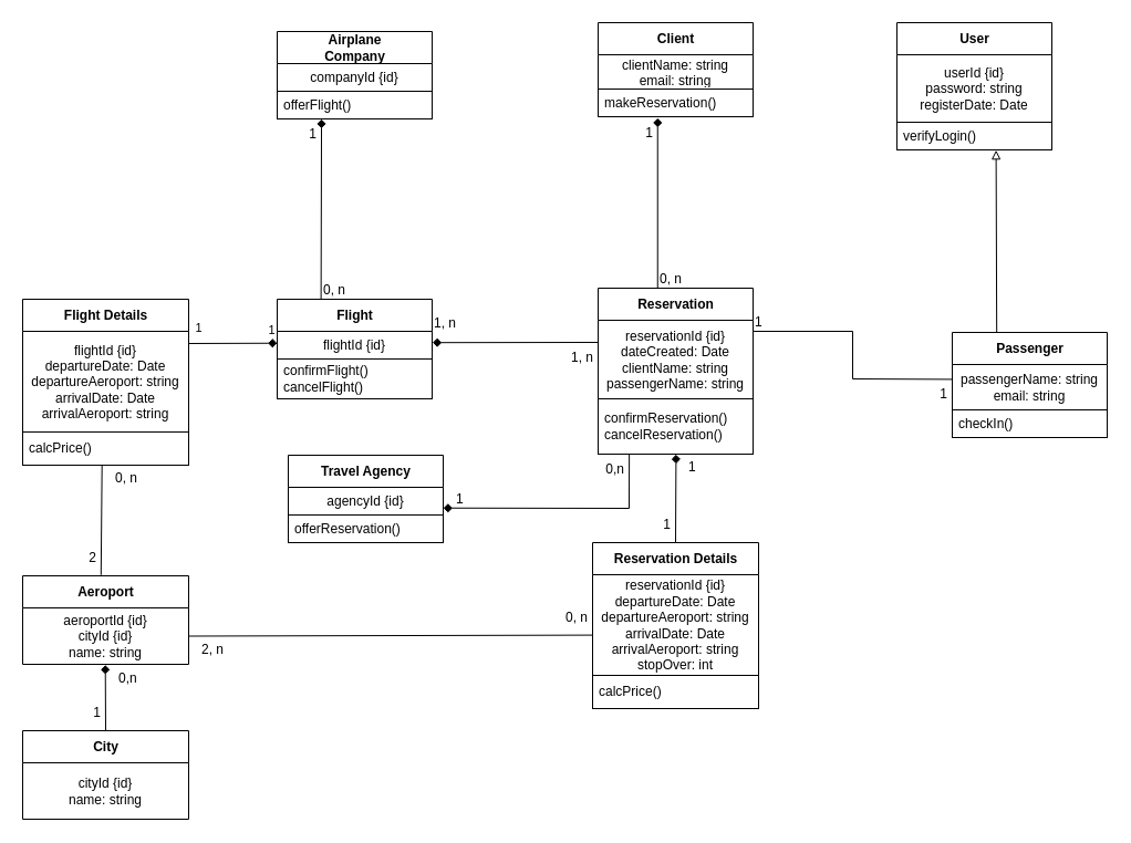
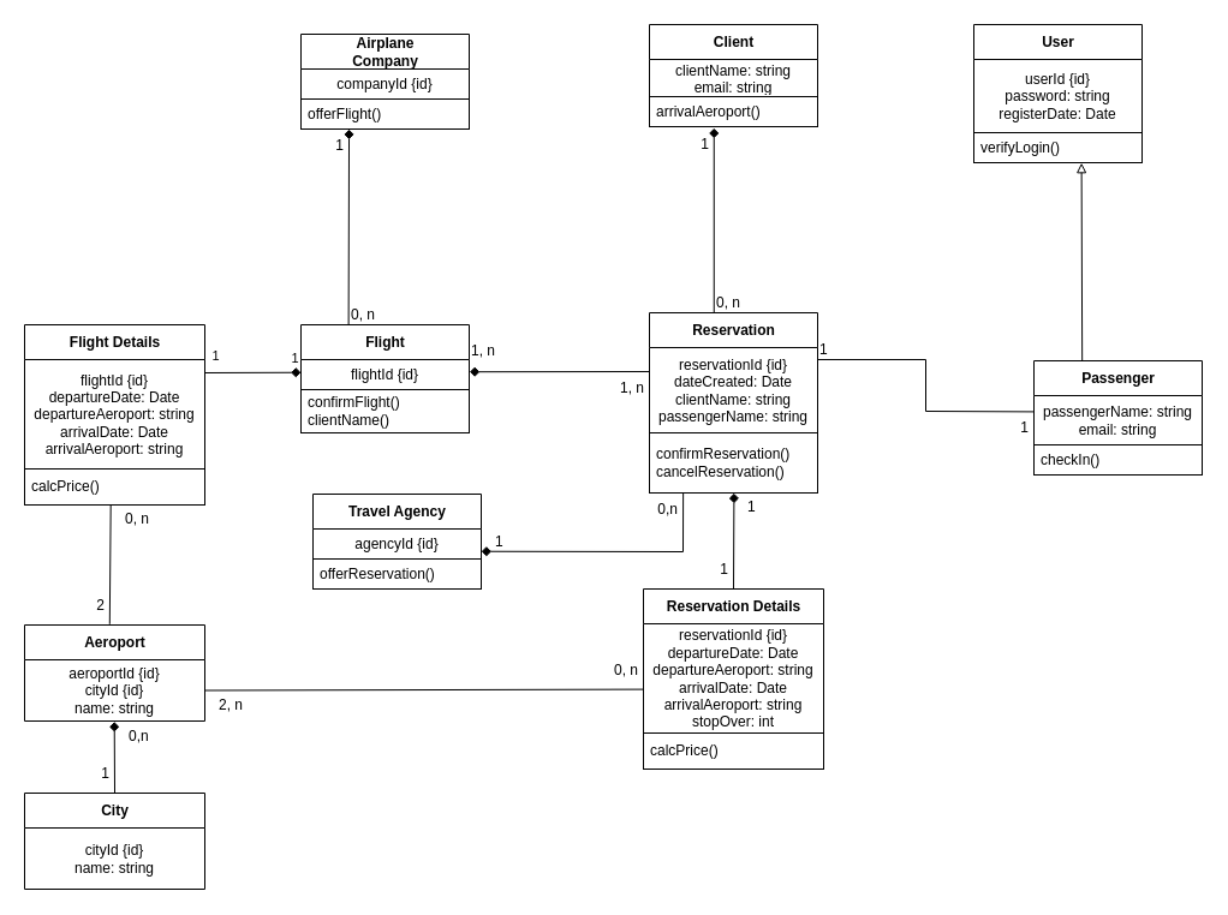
- <mxCell id="4" value="makeReservation()" style="text;html=1;strokeColor=default;fillColor=none;align=left;verticalAlign=middle;spacingLeft=4;spacingRight=4;overflow=hidden;rotatable=0;points=[[0,0.5],[1,0.5]];portConstraint=eastwest;" parent="2" vertex="1"><mxGeometry y="60" width="140" height="25" as="geometry" /></mxCell>
+ <mxCell id="4" value="arrivalAeroport()" style="text;html=1;strokeColor=default;fillColor=none;align=left;verticalAlign=middle;spacingLeft=4;spacingRight=4;overflow=hidden;rotatable=0;points=[[0,0.5],[1,0.5]];portConstraint=eastwest;" parent="2" vertex="1"><mxGeometry y="60" width="140" height="25" as="geometry" /></mxCell>
- <mxCell id="7" value="confirmFlight()&lt;br&gt;cancelFlight()" style="text;html=1;strokeColor=default;fillColor=none;align=left;verticalAlign=middle;spacingLeft=4;spacingRight=4;overflow=hidden;rotatable=0;points=[[0,0.5],[1,0.5]];portConstraint=eastwest;" parent="5" vertex="1"><mxGeometry y="54" width="140" height="36" as="geometry" /></mxCell>
+ <mxCell id="7" value="confirmFlight()&lt;br&gt;clientName()" style="text;html=1;strokeColor=default;fillColor=none;align=left;verticalAlign=middle;spacingLeft=4;spacingRight=4;overflow=hidden;rotatable=0;points=[[0,0.5],[1,0.5]];portConstraint=eastwest;" parent="5" vertex="1"><mxGeometry y="54" width="140" height="36" as="geometry" /></mxCell>
